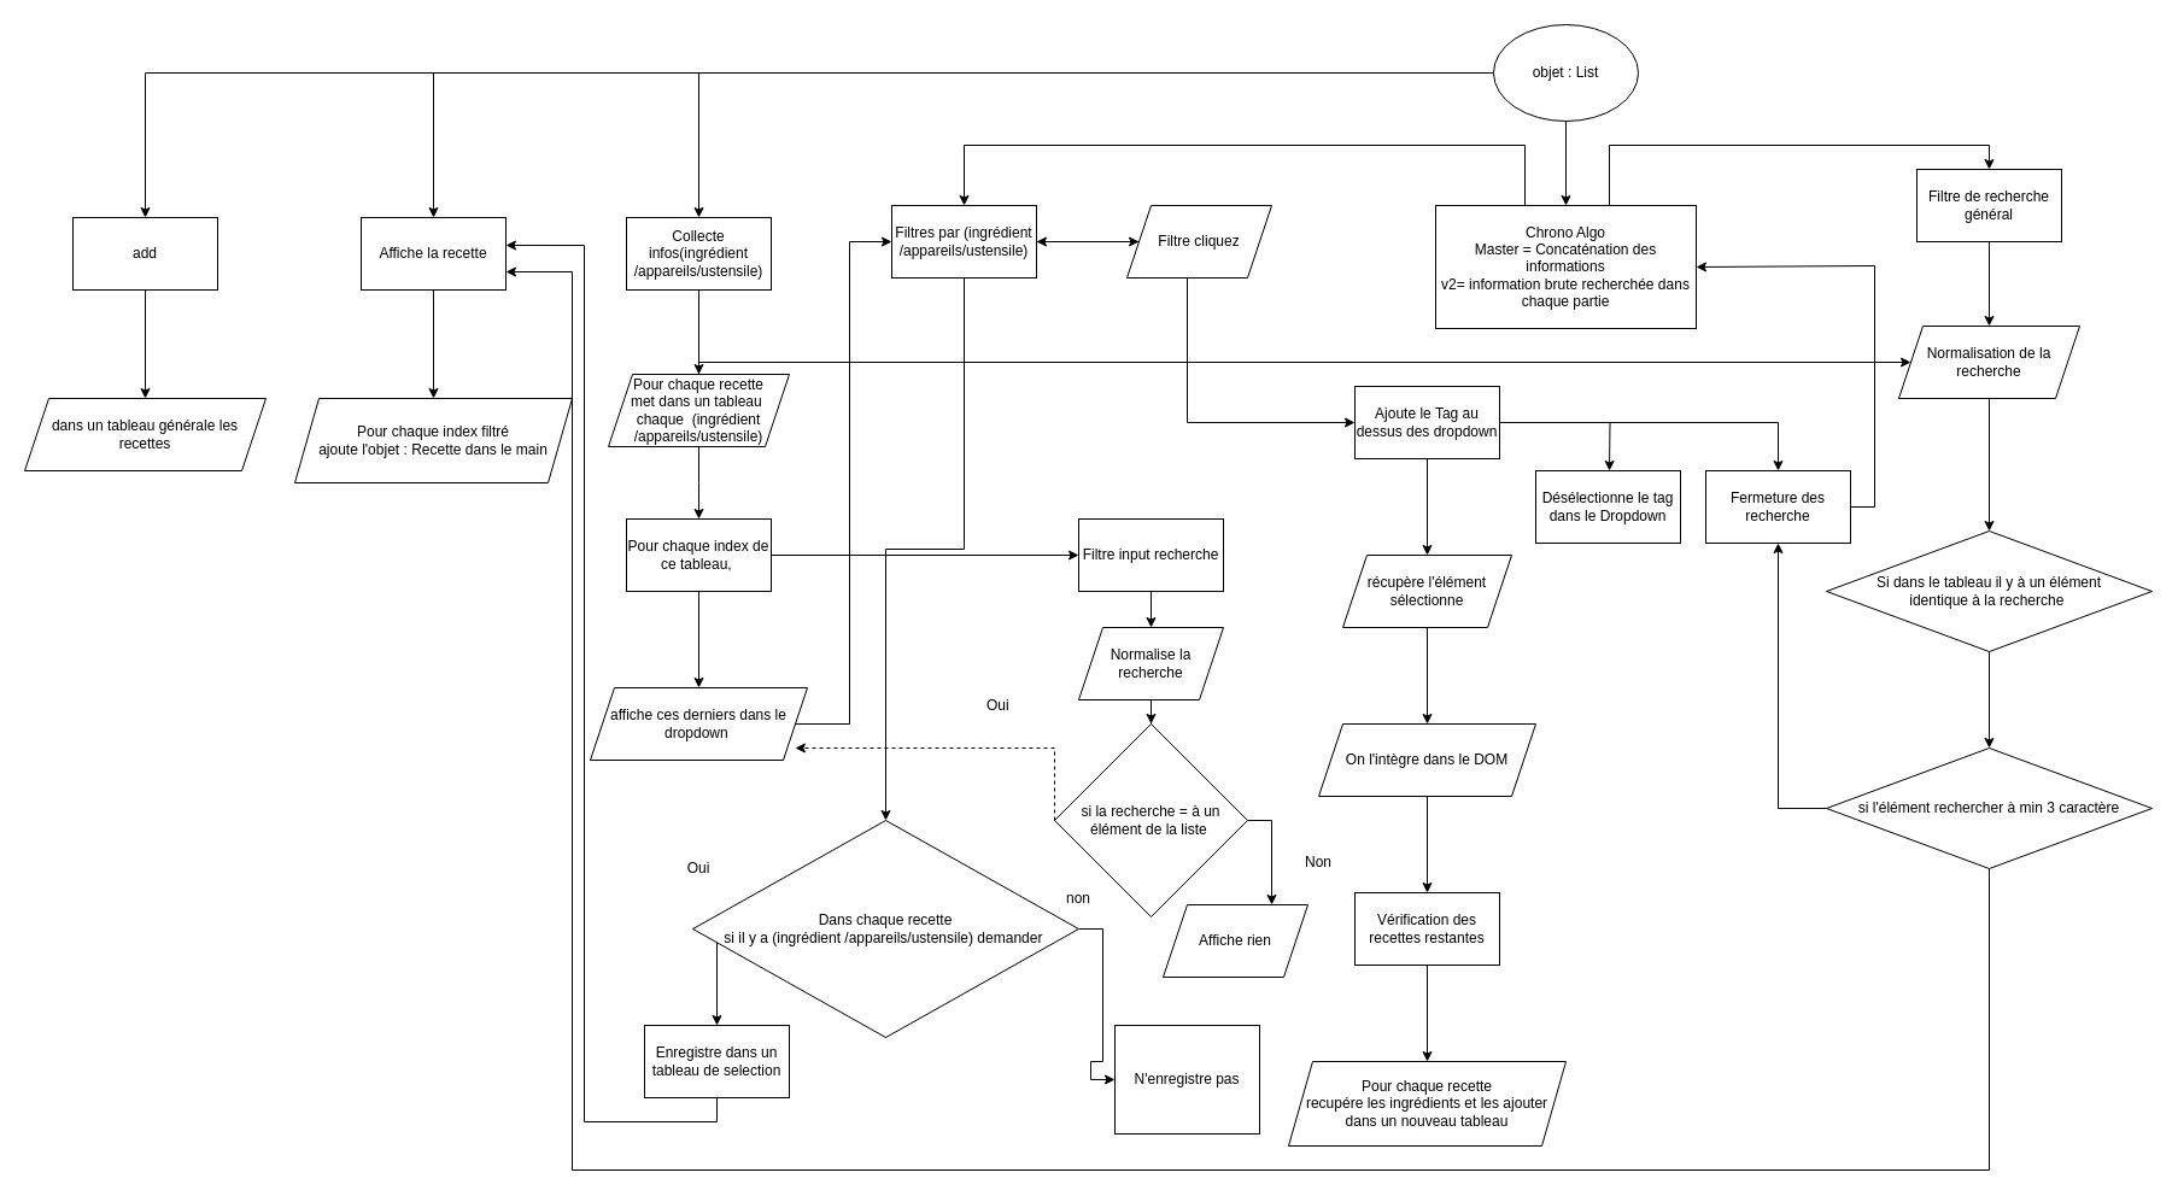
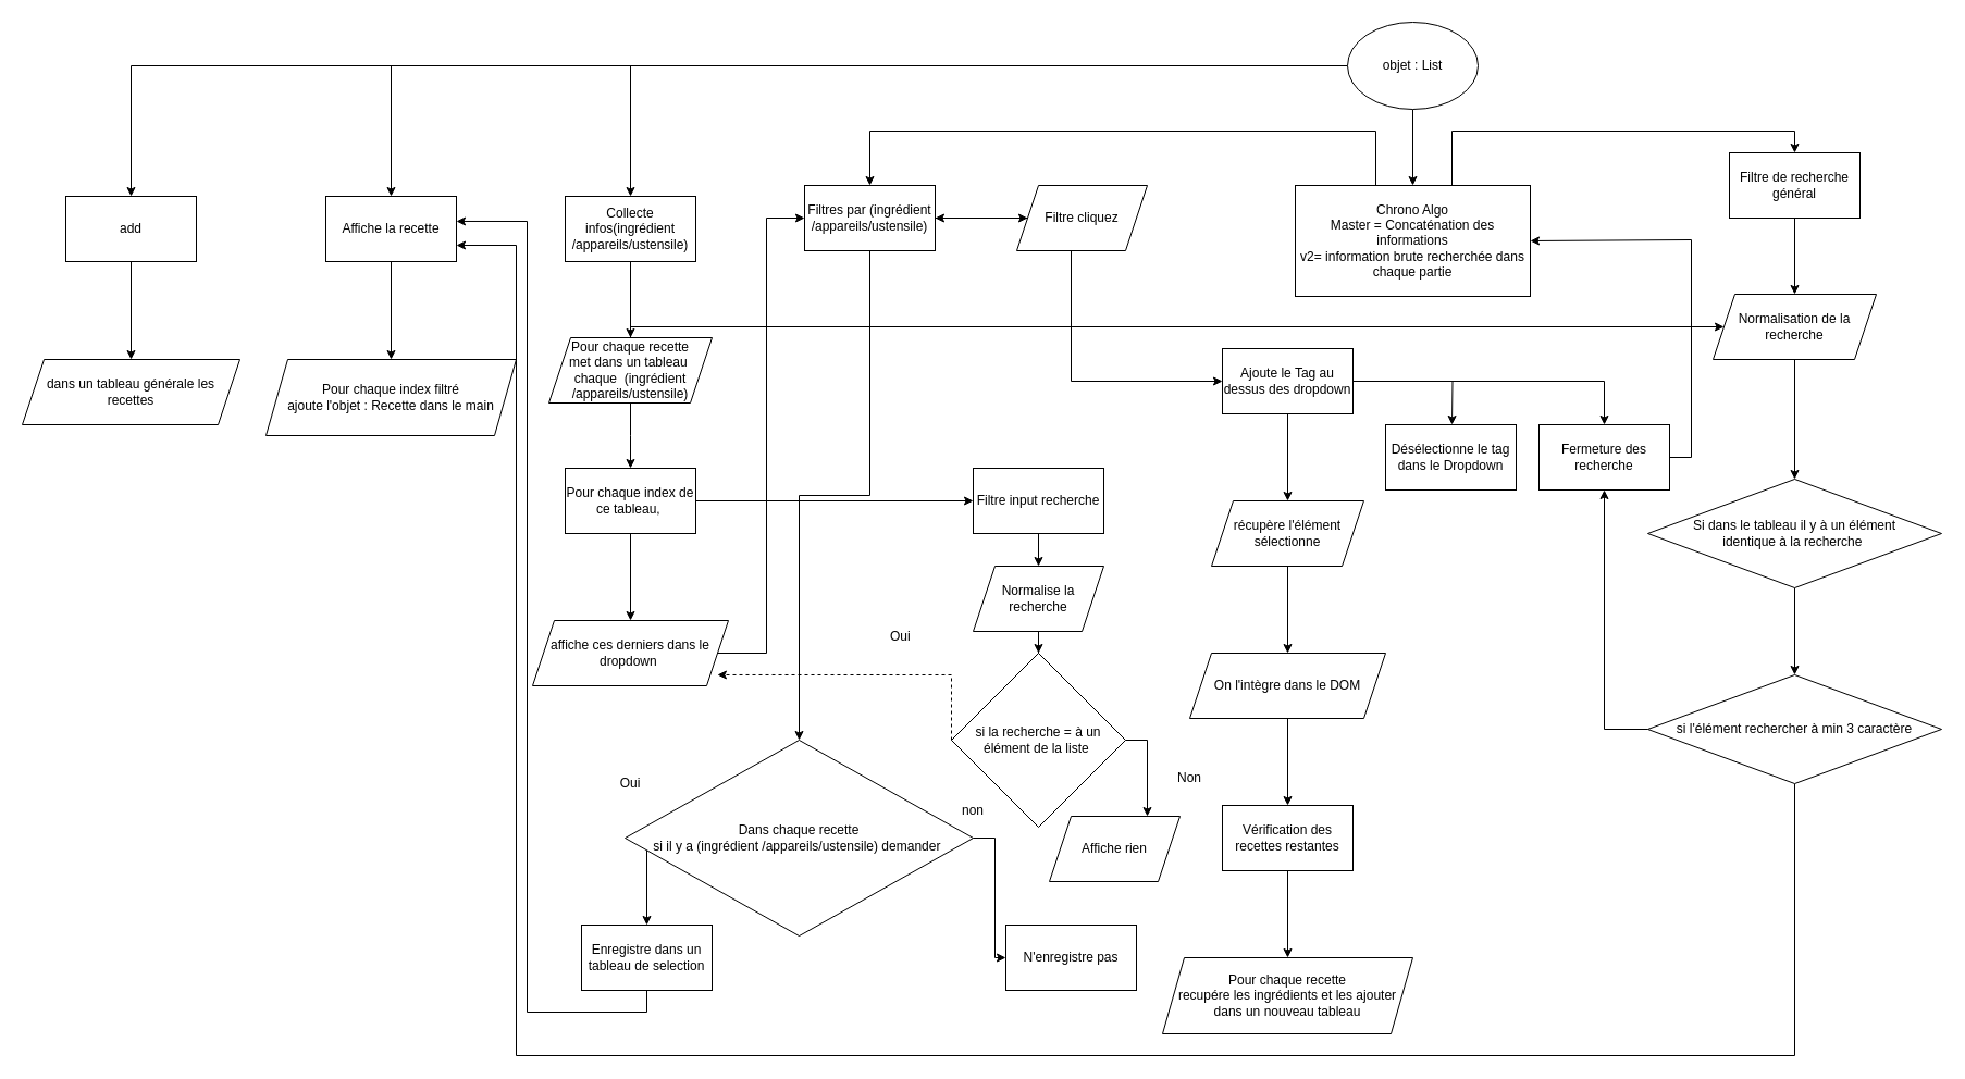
- <mxCell id="23" value="N'enregistre pas" style="whiteSpace=wrap;html=1;" vertex="1" parent="1"><mxGeometry x="924" y="850" width="120" height="90" as="geometry" /></mxCell>
+ <mxCell id="23" value="N'enregistre pas" style="whiteSpace=wrap;html=1;" vertex="1" parent="1"><mxGeometry x="924" y="850" width="120" height="60" as="geometry" /></mxCell>
